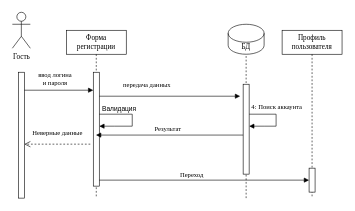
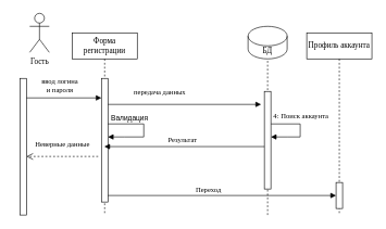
- <mxCell id="6" value="Гость" style="shape=umlActor;verticalLabelPosition=bottom;verticalAlign=top;html=1;outlineConnect=0;fontFamily=Times New Roman;" parent="1" vertex="1"><mxGeometry x="20" y="20" width="30" height="60" as="geometry" /></mxCell>
+ <mxCell id="6" value="Гость" style="shape=umlActor;verticalLabelPosition=bottom;verticalAlign=top;html=1;outlineConnect=0;fontFamily=Times New Roman;" parent="1" vertex="1"><mxGeometry x="45" y="20" width="30" height="60" as="geometry" /></mxCell>
- <mxCell id="18" value="Профиль пользователя" style="shape=umlLifeline;perimeter=lifelinePerimeter;whiteSpace=wrap;html=1;container=0;dropTarget=0;collapsible=0;recursiveResize=0;outlineConnect=0;portConstraint=eastwest;newEdgeStyle={&quot;edgeStyle&quot;:&quot;elbowEdgeStyle&quot;,&quot;elbow&quot;:&quot;vertical&quot;,&quot;curved&quot;:0,&quot;rounded&quot;:0};fontFamily=Times New Roman;" parent="1" vertex="1"><mxGeometry x="470" y="50" width="100" height="280" as="geometry" /></mxCell>
+ <mxCell id="18" value="Профиль аккаунта" style="shape=umlLifeline;perimeter=lifelinePerimeter;whiteSpace=wrap;html=1;container=0;dropTarget=0;collapsible=0;recursiveResize=0;outlineConnect=0;portConstraint=eastwest;newEdgeStyle={&quot;edgeStyle&quot;:&quot;elbowEdgeStyle&quot;,&quot;elbow&quot;:&quot;vertical&quot;,&quot;curved&quot;:0,&quot;rounded&quot;:0};fontFamily=Times New Roman;" parent="1" vertex="1"><mxGeometry x="470" y="50" width="100" height="280" as="geometry" /></mxCell>
